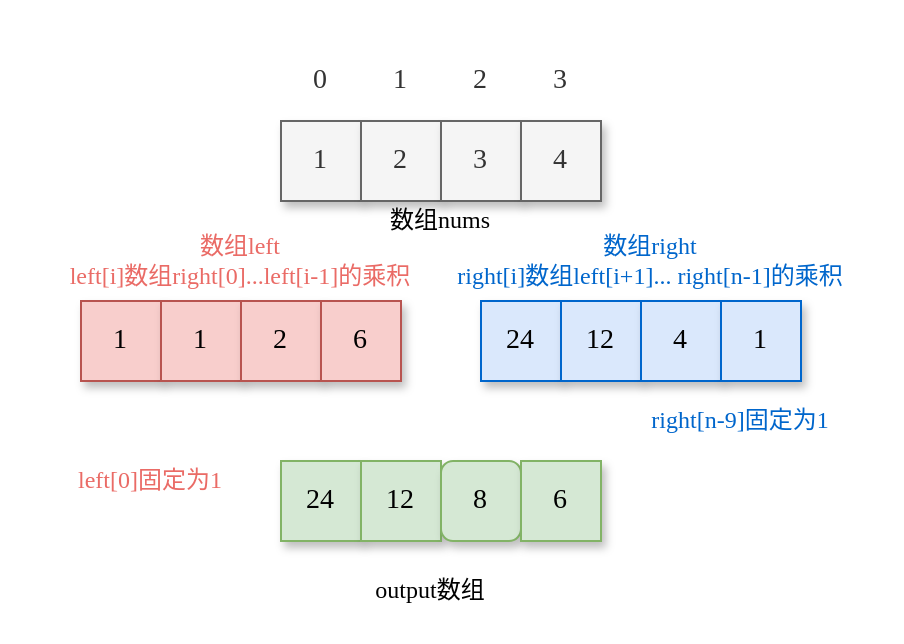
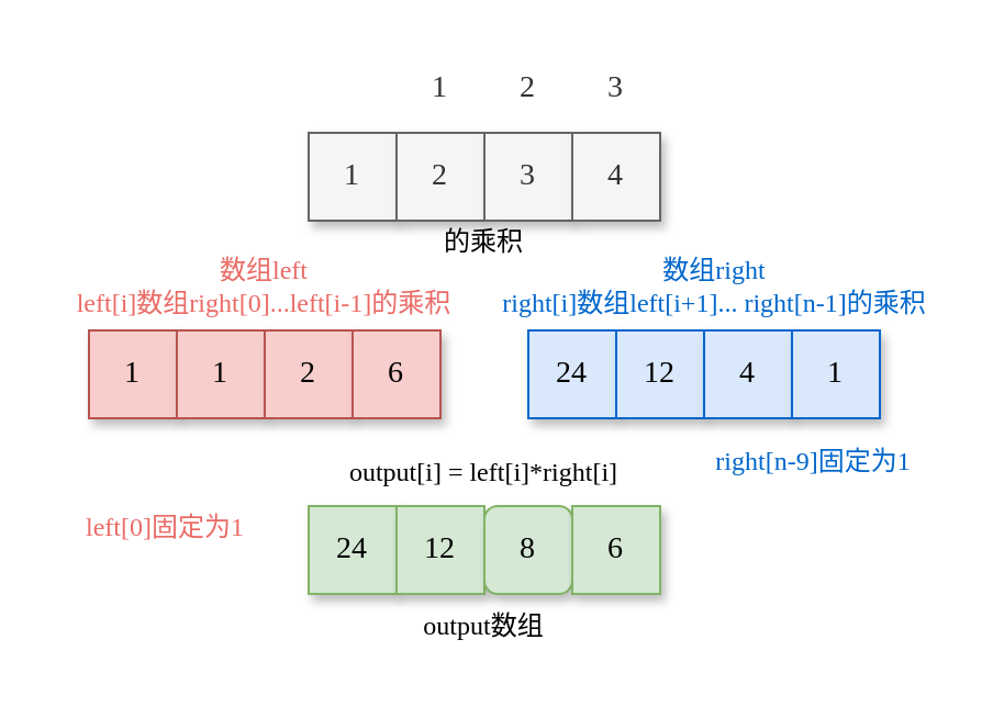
- <mxCell id="18" value="&lt;font style=&quot;font-size: 14px&quot; face=&quot;Comic Sans MS&quot;&gt;0&lt;/font&gt;" style="rounded=0;whiteSpace=wrap;html=1;fillColor=#f5f5f5;strokeColor=#666666;fontColor=#333333;shadow=1;opacity=0;" vertex="1" parent="1"><mxGeometry x="140" y="20" width="40" height="40" as="geometry" /></mxCell>
- <mxCell id="26" value="数组nums" style="text;html=1;strokeColor=none;fillColor=none;align=center;verticalAlign=middle;whiteSpace=wrap;rounded=0;shadow=1;fontFamily=Comic Sans MS;fontSize=12;fontColor=#000000;opacity=0;" vertex="1" parent="1"><mxGeometry x="170" y="100" width="100" height="20" as="geometry" /></mxCell>
+ <mxCell id="26" value="的乘积" style="text;html=1;strokeColor=none;fillColor=none;align=center;verticalAlign=middle;whiteSpace=wrap;rounded=0;shadow=1;fontFamily=Comic Sans MS;fontSize=12;fontColor=#000000;opacity=0;" vertex="1" parent="1"><mxGeometry x="170" y="100" width="100" height="20" as="geometry" /></mxCell>
+ <mxCell id="25" value="output[i] = left[i]*right[i]" style="text;html=1;strokeColor=none;fillColor=none;align=center;verticalAlign=middle;whiteSpace=wrap;rounded=0;shadow=1;fontFamily=Comic Sans MS;fontSize=12;fontColor=#000000;opacity=0;" vertex="1" parent="1"><mxGeometry x="140" y="200" width="160" height="30" as="geometry" /></mxCell>
- <mxCell id="24" value="&lt;div class=&quot;okr-block-clipboard&quot;&gt;&lt;/div&gt;&lt;font color=&quot;#000000&quot;&gt;&lt;span&gt;output&lt;/span&gt;数组&lt;/font&gt;" style="text;html=1;strokeColor=none;fillColor=none;align=center;verticalAlign=middle;whiteSpace=wrap;rounded=0;shadow=1;fontFamily=Comic Sans MS;fontSize=12;fontColor=#7EA6E0;opacity=0;" vertex="1" parent="1"><mxGeometry x="135" y="280" width="160" height="30" as="geometry" /></mxCell>
+ <mxCell id="24" value="&lt;div class=&quot;okr-block-clipboard&quot;&gt;&lt;/div&gt;&lt;font color=&quot;#000000&quot;&gt;&lt;span&gt;output&lt;/span&gt;数组&lt;/font&gt;" style="text;html=1;strokeColor=none;fillColor=none;align=center;verticalAlign=middle;whiteSpace=wrap;rounded=0;shadow=1;fontFamily=Comic Sans MS;fontSize=12;fontColor=#7EA6E0;opacity=0;" vertex="1" parent="1"><mxGeometry x="140" y="270" width="160" height="30" as="geometry" /></mxCell>
